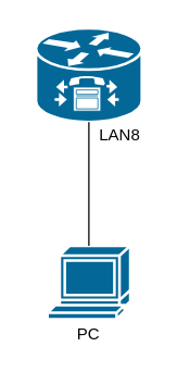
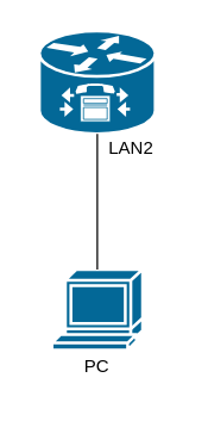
- <mxCell id="4" value="LAN8" style="text;html=1;align=center;verticalAlign=middle;whiteSpace=wrap;rounded=0;" vertex="1" parent="1"><mxGeometry x="58" y="84" width="60" height="30" as="geometry" /></mxCell>
+ <mxCell id="4" value="LAN2" style="text;html=1;align=center;verticalAlign=middle;whiteSpace=wrap;rounded=0;" vertex="1" parent="1"><mxGeometry x="58" y="84" width="60" height="30" as="geometry" /></mxCell>
